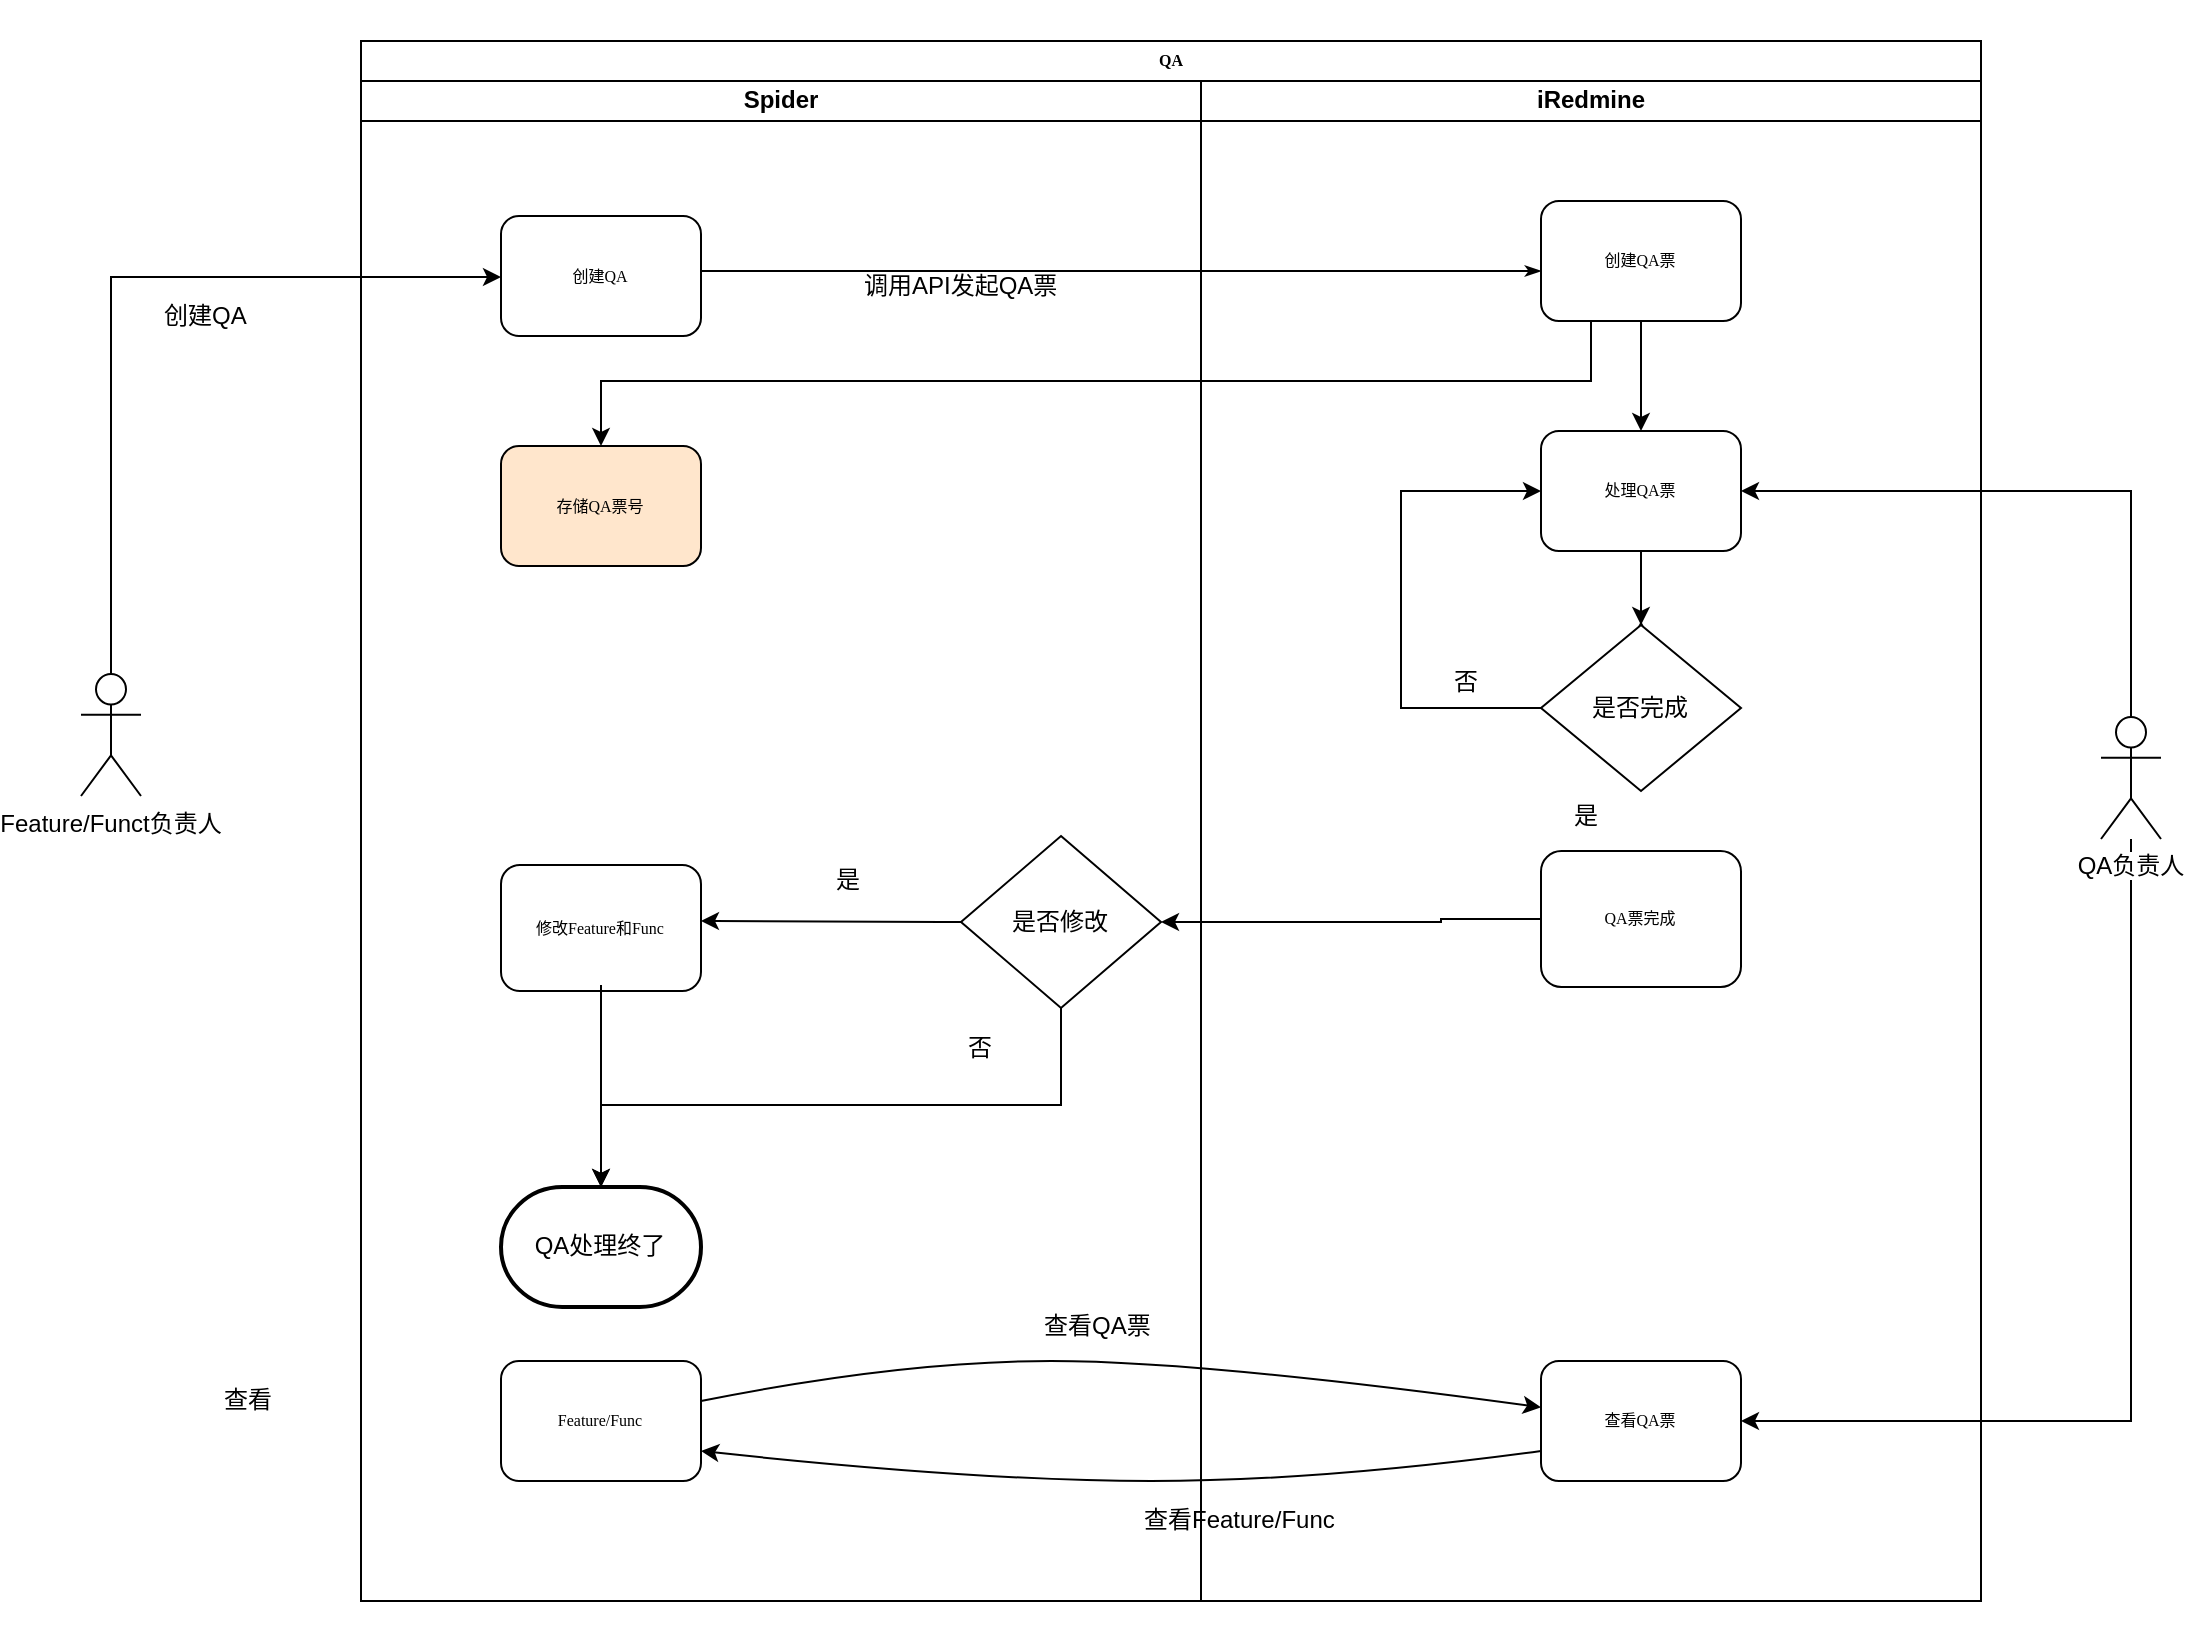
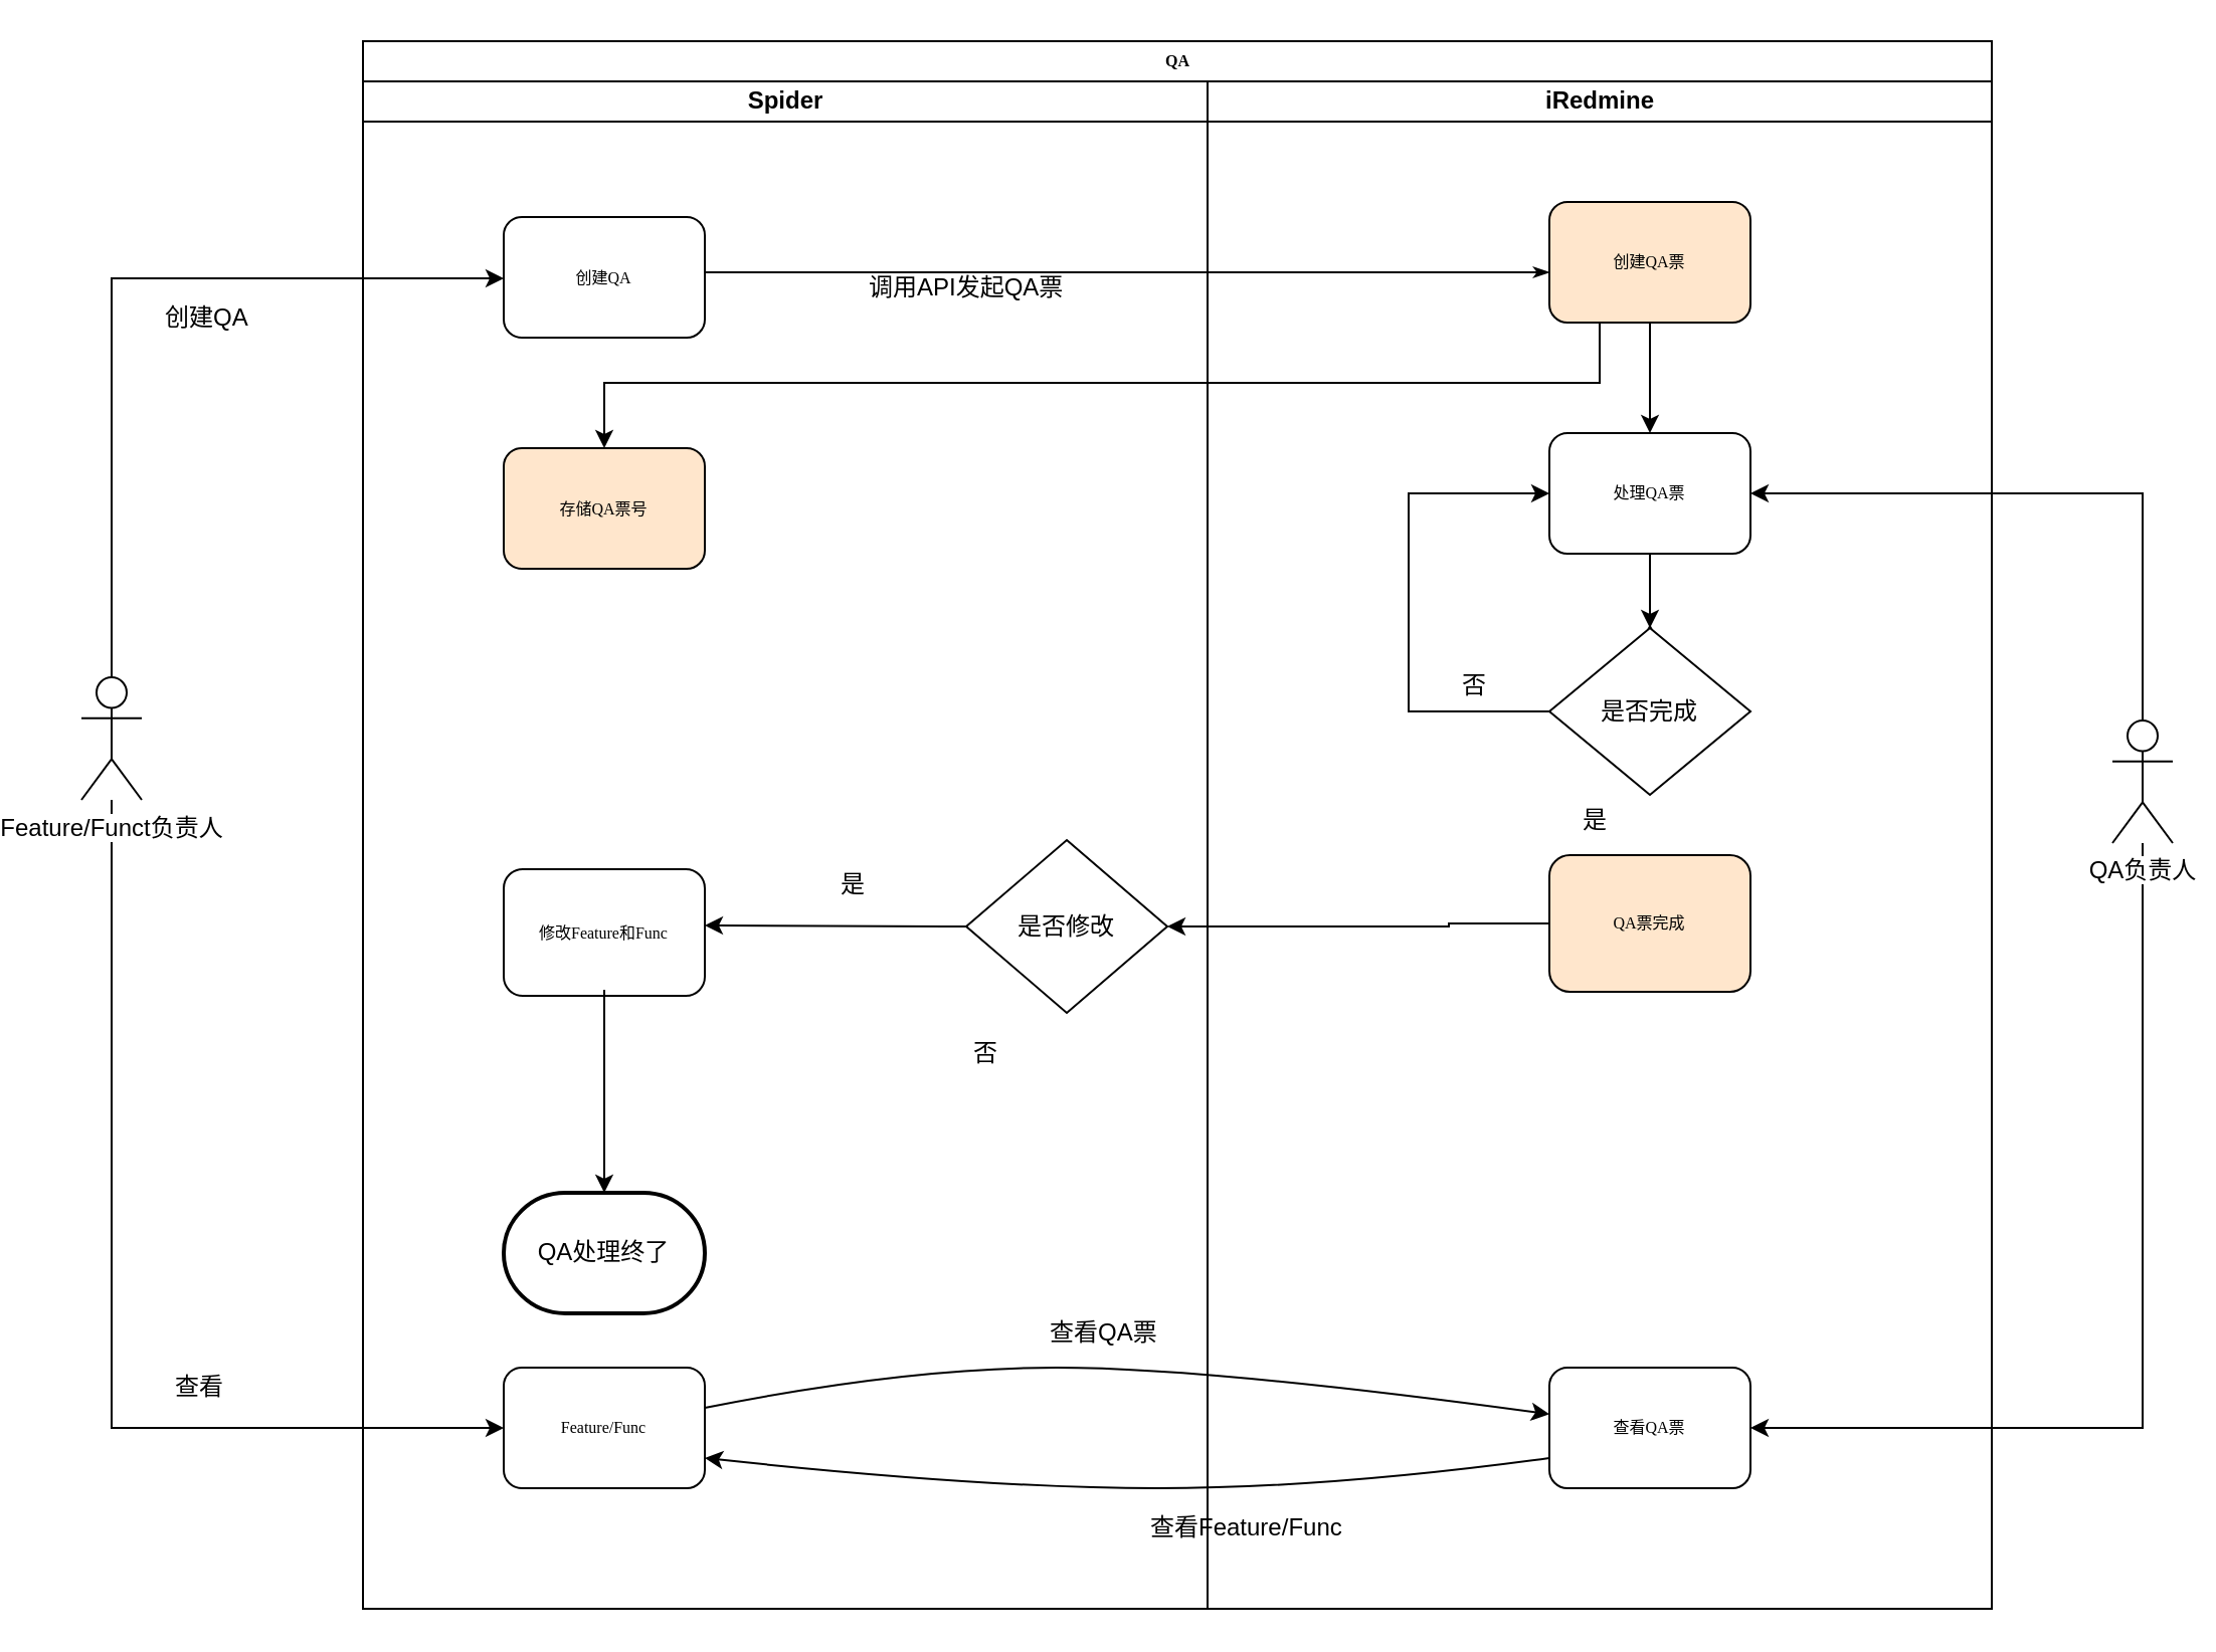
- <mxCell id="14" value="创建QA票" style="rounded=1;whiteSpace=wrap;html=1;shadow=0;labelBackgroundColor=none;strokeColor=#000000;strokeWidth=1;fillColor=#ffffff;fontFamily=Verdana;fontSize=8;fontColor=#000000;align=center;" parent="13" vertex="1"><mxGeometry x="170" y="60" width="100" height="60" as="geometry" /></mxCell>
+ <mxCell id="14" value="创建QA票" style="rounded=1;whiteSpace=wrap;html=1;shadow=0;labelBackgroundColor=none;strokeColor=#000000;strokeWidth=1;fillColor=#ffe6cc;fontFamily=Verdana;fontSize=8;fontColor=#000000;align=center;" parent="13" vertex="1"><mxGeometry x="170" y="60" width="100" height="60" as="geometry" /></mxCell>
- <mxCell id="17" value="QA票完成" style="rounded=1;whiteSpace=wrap;html=1;shadow=0;labelBackgroundColor=none;strokeColor=#000000;strokeWidth=1;fillColor=#ffffff;fontFamily=Verdana;fontSize=8;fontColor=#000000;align=center;" vertex="1" parent="13"><mxGeometry x="170" y="385" width="100" height="68" as="geometry" /></mxCell>
+ <mxCell id="17" value="QA票完成" style="rounded=1;whiteSpace=wrap;html=1;shadow=0;labelBackgroundColor=none;strokeColor=#000000;strokeWidth=1;fillColor=#ffe6cc;fontFamily=Verdana;fontSize=8;fontColor=#000000;align=center;" vertex="1" parent="13"><mxGeometry x="170" y="385" width="100" height="68" as="geometry" /></mxCell>
- <mxCell id="34" style="edgeStyle=orthogonalEdgeStyle;rounded=0;orthogonalLoop=1;jettySize=auto;html=1;exitX=0.5;exitY=1;exitDx=0;exitDy=0;" edge="1" parent="1" source="32" target="11"><mxGeometry relative="1" as="geometry"><mxPoint x="280" y="602" as="targetPoint" /><mxPoint x="484.667" y="472.333" as="sourcePoint" /><Array as="points"><mxPoint x="510" y="552" /><mxPoint x="280" y="552" /></Array></mxGeometry></mxCell>
+ <mxCell id="29" style="edgeStyle=orthogonalEdgeStyle;rounded=0;orthogonalLoop=1;jettySize=auto;html=1;" edge="1" parent="1" source="30" target="9"><mxGeometry relative="1" as="geometry"><Array as="points"><mxPoint x="35" y="710" /></Array></mxGeometry></mxCell>
- <mxCell id="38" value="查看" style="text;html=1;resizable=0;points=[];autosize=1;align=left;verticalAlign=top;spacingTop=-4;" vertex="1" parent="1"><mxGeometry x="90" y="690" width="40" height="20" as="geometry" /></mxCell>
+ <mxCell id="38" value="查看" style="text;html=1;resizable=0;points=[];autosize=1;align=left;verticalAlign=top;spacingTop=-4;" vertex="1" parent="1"><mxGeometry x="65" y="680" width="40" height="20" as="geometry" /></mxCell>
